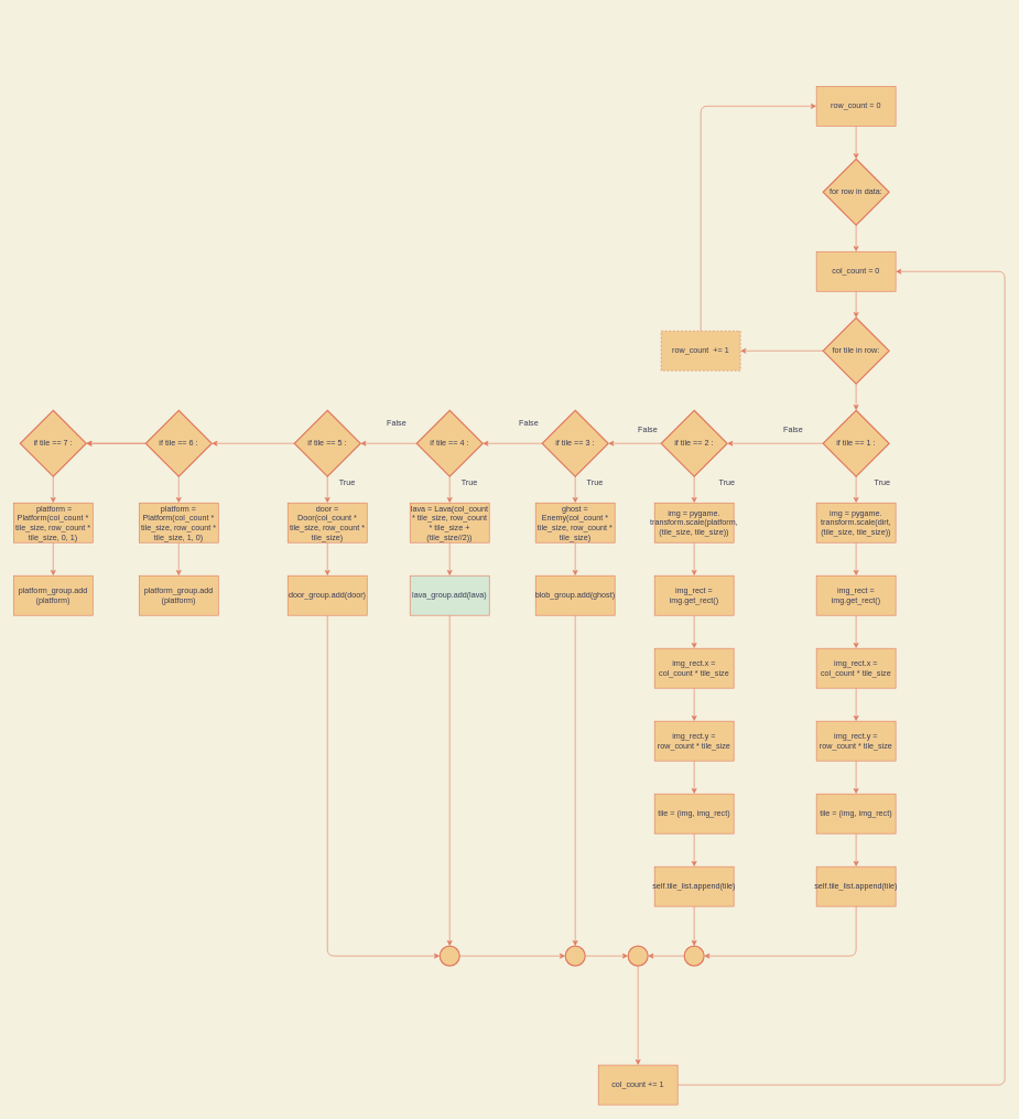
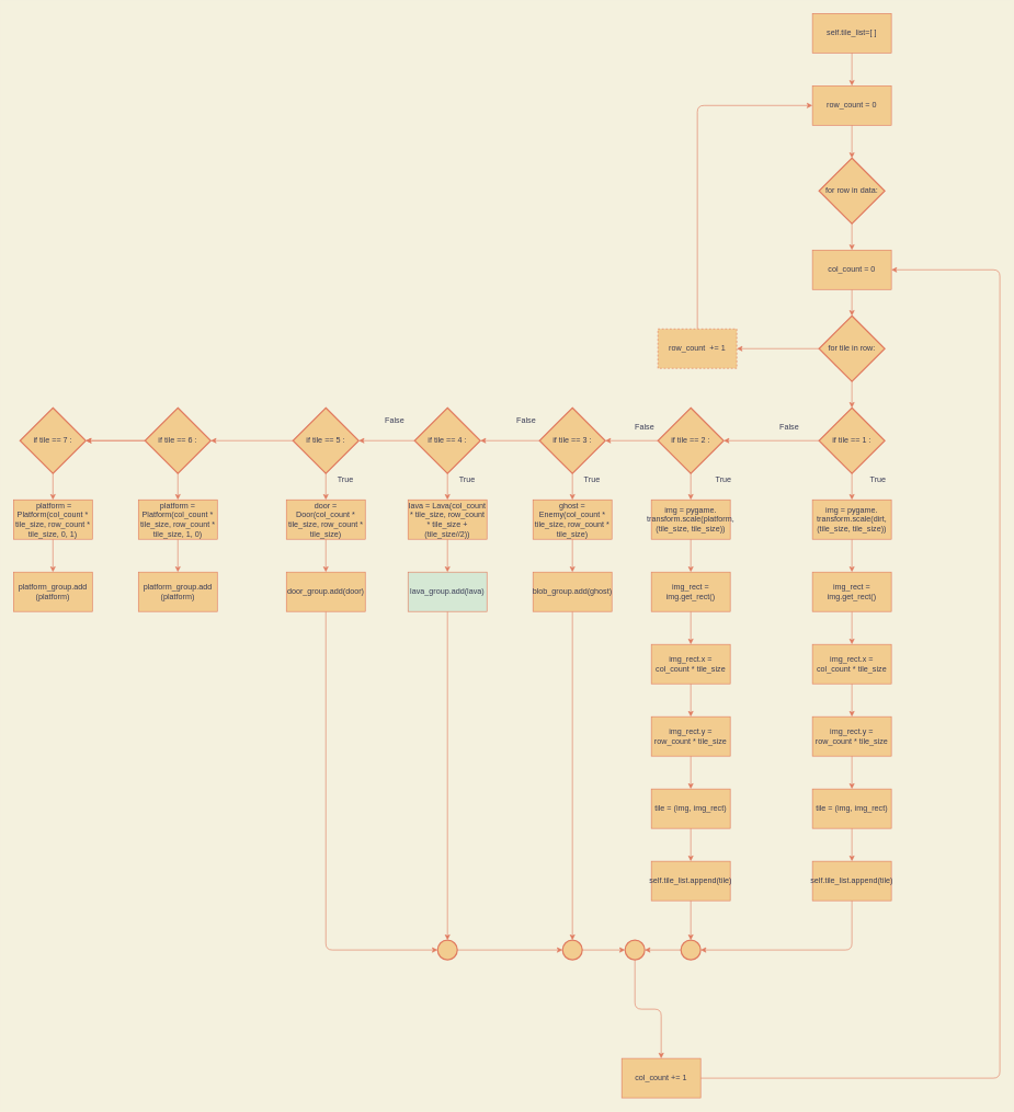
+ <mxCell id="3" value="self.tile_list=[ ]" style="rounded=0;whiteSpace=wrap;html=1;sketch=0;fontColor=#393C56;strokeColor=#E07A5F;fillColor=#F2CC8F;" parent="1" vertex="1"><mxGeometry x="1235" y="20" width="120" height="60" as="geometry" /></mxCell>
+ <mxCell id="2" value="" style="edgeStyle=orthogonalEdgeStyle;curved=0;rounded=1;sketch=0;orthogonalLoop=1;jettySize=auto;html=1;fontColor=#393C56;strokeColor=#E07A5F;fillColor=#F2CC8F;labelBackgroundColor=#F4F1DE;" parent="1" source="3" target="5" edge="1"><mxGeometry relative="1" as="geometry" /></mxCell>
- <mxCell id="65" value="col_count += 1" style="rounded=0;whiteSpace=wrap;html=1;sketch=0;fontColor=#393C56;strokeColor=#E07A5F;fillColor=#F2CC8F;" parent="1" vertex="1"><mxGeometry x="905" y="1610" width="120" height="60" as="geometry" /></mxCell>
+ <mxCell id="65" value="col_count += 1" style="rounded=0;whiteSpace=wrap;html=1;sketch=0;fontColor=#393C56;strokeColor=#E07A5F;fillColor=#F2CC8F;" parent="1" vertex="1"><mxGeometry x="945" y="1610" width="120" height="60" as="geometry" /></mxCell>
